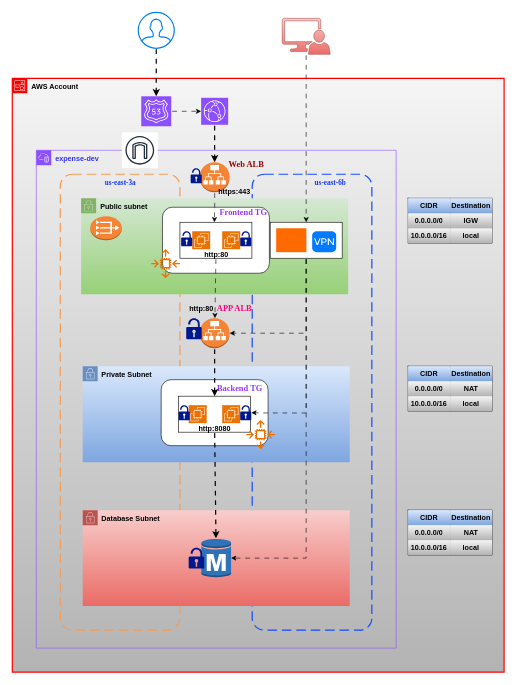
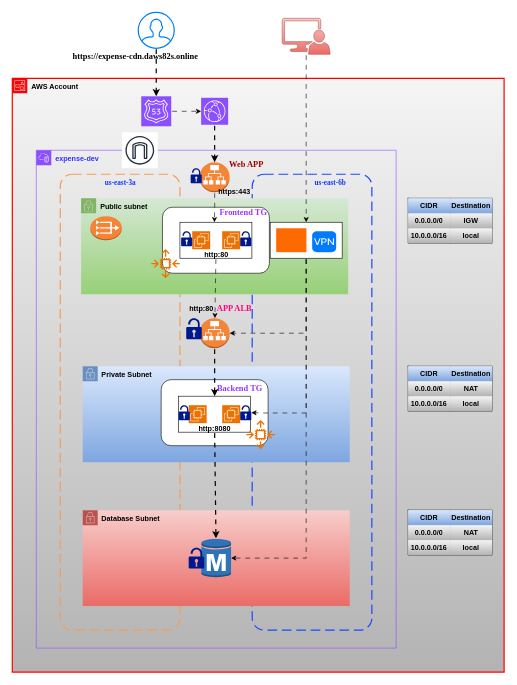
+ <mxCell id="89" value="&lt;b&gt;&lt;font style=&quot;font-size: 14px;&quot; face=&quot;Comic Sans MS&quot;&gt;https://expense-cdn.daws82s.online&lt;/font&gt;&lt;/b&gt;" style="text;html=1;align=center;verticalAlign=middle;resizable=0;points=[];autosize=1;strokeColor=none;fillColor=none;" parent="1" vertex="1"><mxGeometry x="90" y="80" width="270" height="30" as="geometry" /></mxCell>
- <mxCell id="46" value="&lt;b&gt;&lt;font face=&quot;Comic Sans MS&quot; style=&quot;font-size: 14px; color: rgb(153, 0, 0);&quot;&gt;Web ALB&lt;/font&gt;&lt;/b&gt;" style="text;html=1;align=center;verticalAlign=middle;resizable=0;points=[];autosize=1;strokeColor=none;fillColor=none;" parent="3" vertex="1"><mxGeometry x="305" y="10" width="90" height="30" as="geometry" /></mxCell>
+ <mxCell id="46" value="&lt;b&gt;&lt;font face=&quot;Comic Sans MS&quot; style=&quot;font-size: 14px; color: rgb(153, 0, 0);&quot;&gt;Web APP&lt;/font&gt;&lt;/b&gt;" style="text;html=1;align=center;verticalAlign=middle;resizable=0;points=[];autosize=1;strokeColor=none;fillColor=none;" parent="3" vertex="1"><mxGeometry x="305" y="10" width="90" height="30" as="geometry" /></mxCell>
